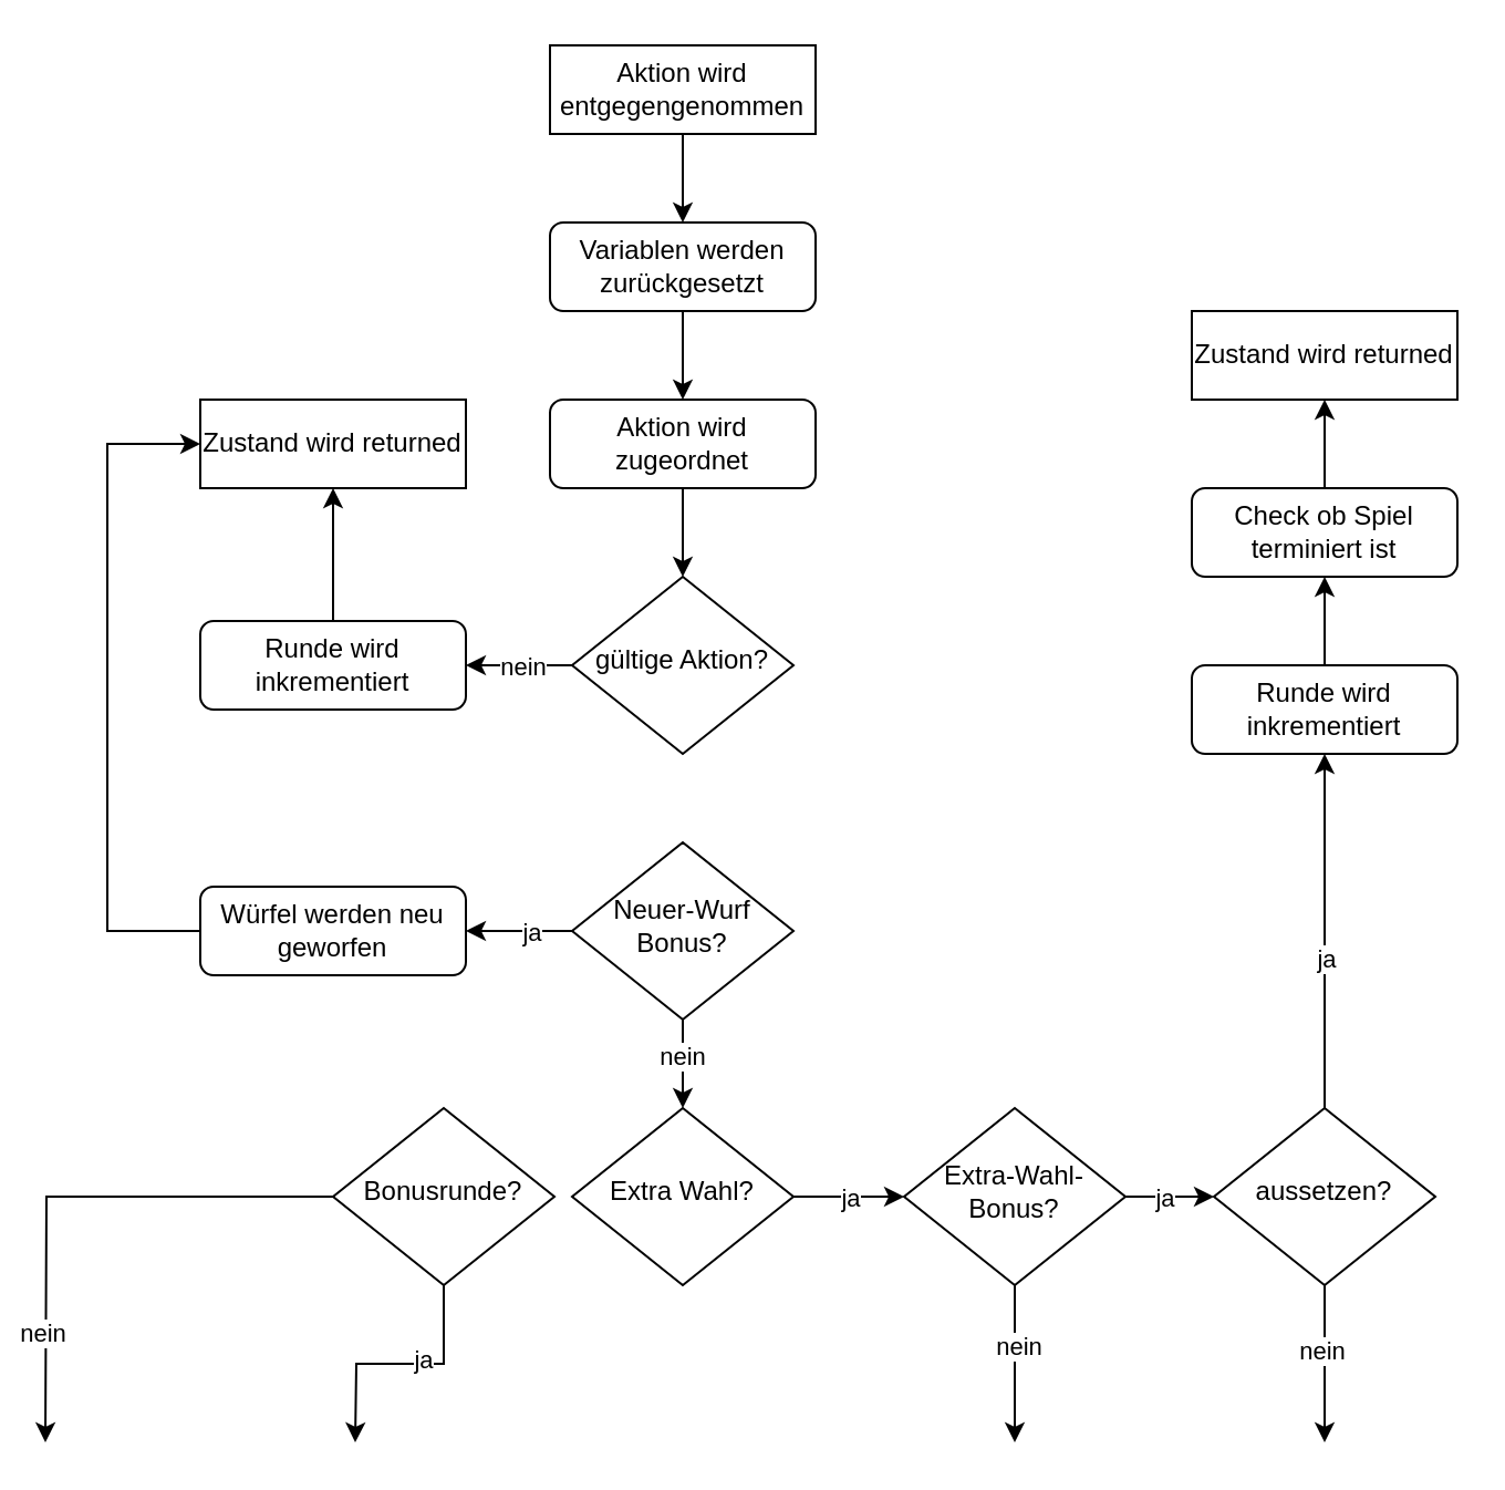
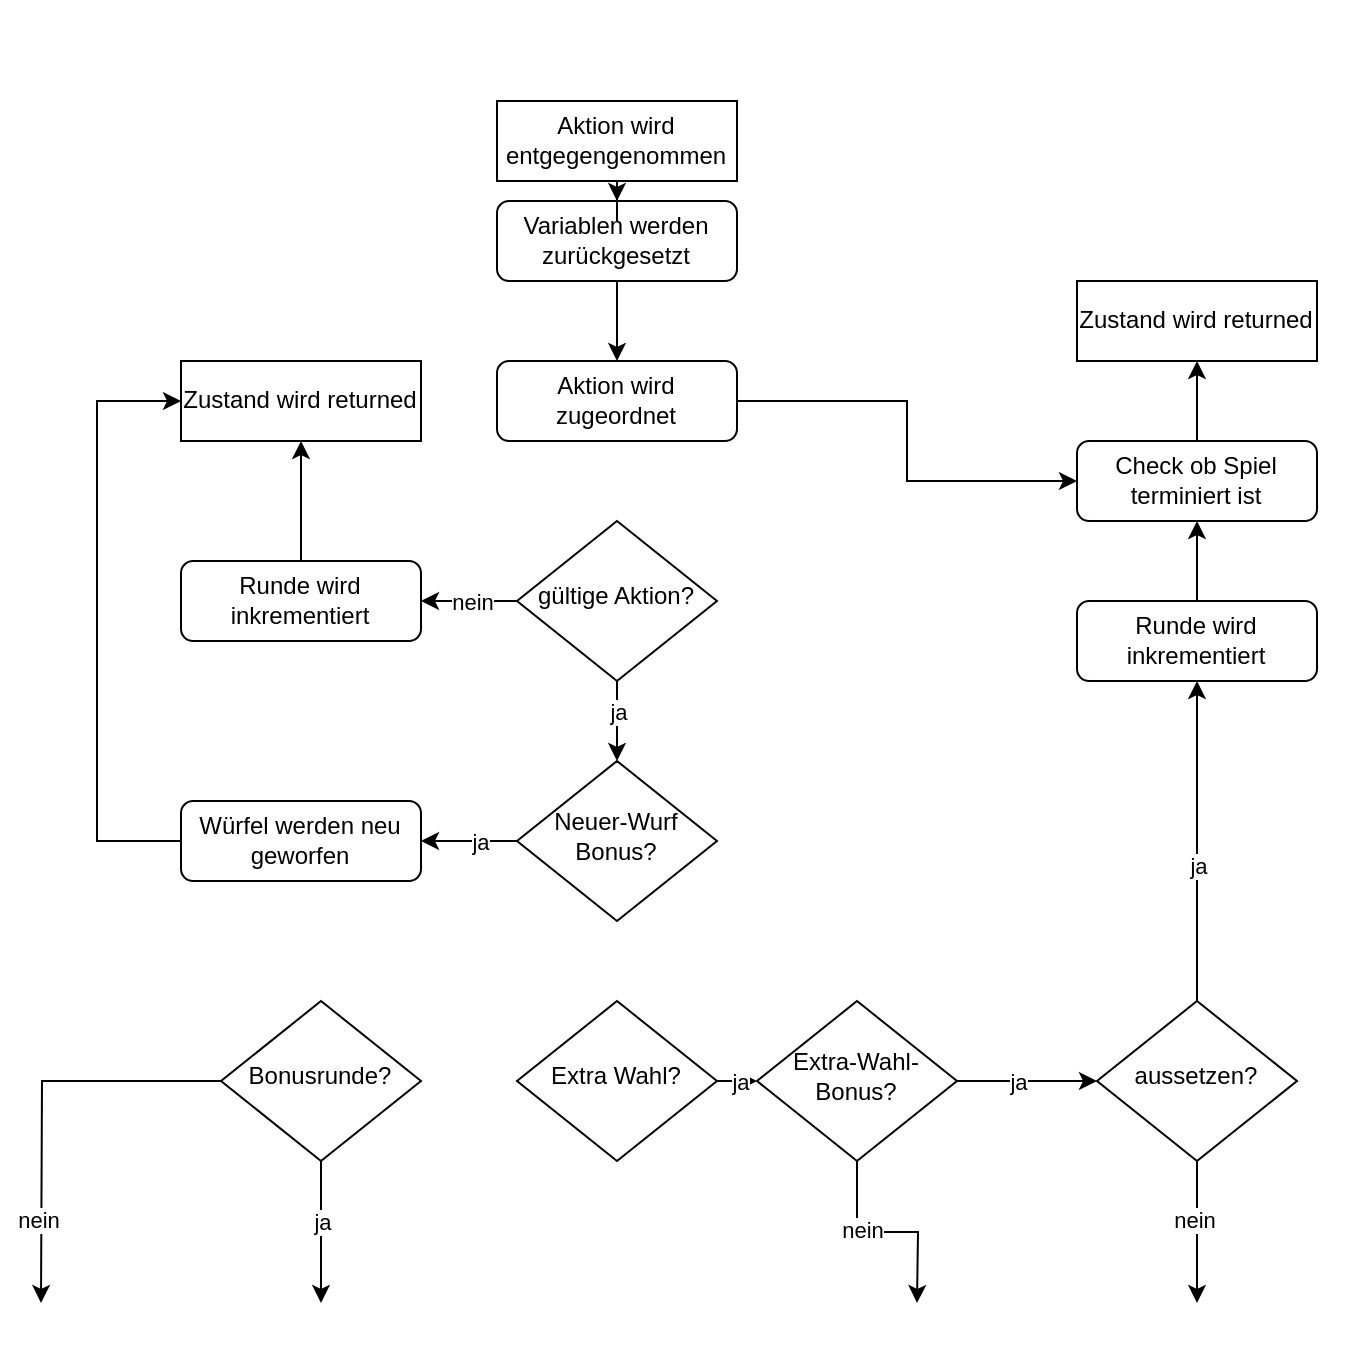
- <mxCell id="34" value="Aktion wird entgegengenommen" style="rounded=0;whiteSpace=wrap;html=1;" parent="1" vertex="1"><mxGeometry x="248" y="20" width="120" height="40" as="geometry" /></mxCell>
+ <mxCell id="34" value="Aktion wird entgegengenommen" style="rounded=0;whiteSpace=wrap;html=1;" parent="1" vertex="1"><mxGeometry x="248" y="50" width="120" height="40" as="geometry" /></mxCell>
- <mxCell id="2" style="edgeStyle=orthogonalEdgeStyle;rounded=0;orthogonalLoop=1;jettySize=auto;html=1;entryX=0.5;entryY=0;entryDx=0;entryDy=0;" parent="1" source="3" target="20" edge="1"><mxGeometry relative="1" as="geometry" /></mxCell>
+ <mxCell id="2" style="edgeStyle=orthogonalEdgeStyle;rounded=0;orthogonalLoop=1;jettySize=auto;html=1;" parent="1" source="3" target="45" edge="1"><mxGeometry relative="1" as="geometry" /></mxCell>
+ <mxCell id="18" style="edgeStyle=orthogonalEdgeStyle;rounded=0;orthogonalLoop=1;jettySize=auto;html=1;entryX=0.5;entryY=0;entryDx=0;entryDy=0;" parent="1" source="20" target="41" edge="1"><mxGeometry relative="1" as="geometry" /></mxCell>
+ <mxCell id="19" value="ja" style="edgeLabel;html=1;align=center;verticalAlign=middle;resizable=0;points=[];" parent="18" vertex="1" connectable="0"><mxGeometry x="-0.25" relative="1" as="geometry"><mxPoint as="offset" /></mxGeometry></mxCell>
- <mxCell id="37" style="edgeStyle=orthogonalEdgeStyle;rounded=0;orthogonalLoop=1;jettySize=auto;html=1;" parent="1" source="41" target="28" edge="1"><mxGeometry relative="1" as="geometry" /></mxCell>
- <mxCell id="38" value="nein" style="edgeLabel;html=1;align=center;verticalAlign=middle;resizable=0;points=[];" parent="37" vertex="1" connectable="0"><mxGeometry x="-0.2" y="-1" relative="1" as="geometry"><mxPoint as="offset" /></mxGeometry></mxCell>
- <mxCell id="25" value="Bonusrunde?" style="rhombus;whiteSpace=wrap;html=1;shadow=0;fontFamily=Helvetica;fontSize=12;align=center;strokeWidth=1;spacing=6;spacingTop=-4;" parent="1" vertex="1"><mxGeometry x="150" y="500" width="100" height="80" as="geometry" /></mxCell>
+ <mxCell id="25" value="Bonusrunde?" style="rhombus;whiteSpace=wrap;html=1;shadow=0;fontFamily=Helvetica;fontSize=12;align=center;strokeWidth=1;spacing=6;spacingTop=-4;" parent="1" vertex="1"><mxGeometry x="110" y="500" width="100" height="80" as="geometry" /></mxCell>
- <mxCell id="10" value="Extra-Wahl-Bonus?" style="rhombus;whiteSpace=wrap;html=1;shadow=0;fontFamily=Helvetica;fontSize=12;align=center;strokeWidth=1;spacing=6;spacingTop=-4;" parent="1" vertex="1"><mxGeometry x="408" y="500" width="100" height="80" as="geometry" /></mxCell>
+ <mxCell id="10" value="Extra-Wahl-Bonus?" style="rhombus;whiteSpace=wrap;html=1;shadow=0;fontFamily=Helvetica;fontSize=12;align=center;strokeWidth=1;spacing=6;spacingTop=-4;" parent="1" vertex="1"><mxGeometry x="378" y="500" width="100" height="80" as="geometry" /></mxCell>
